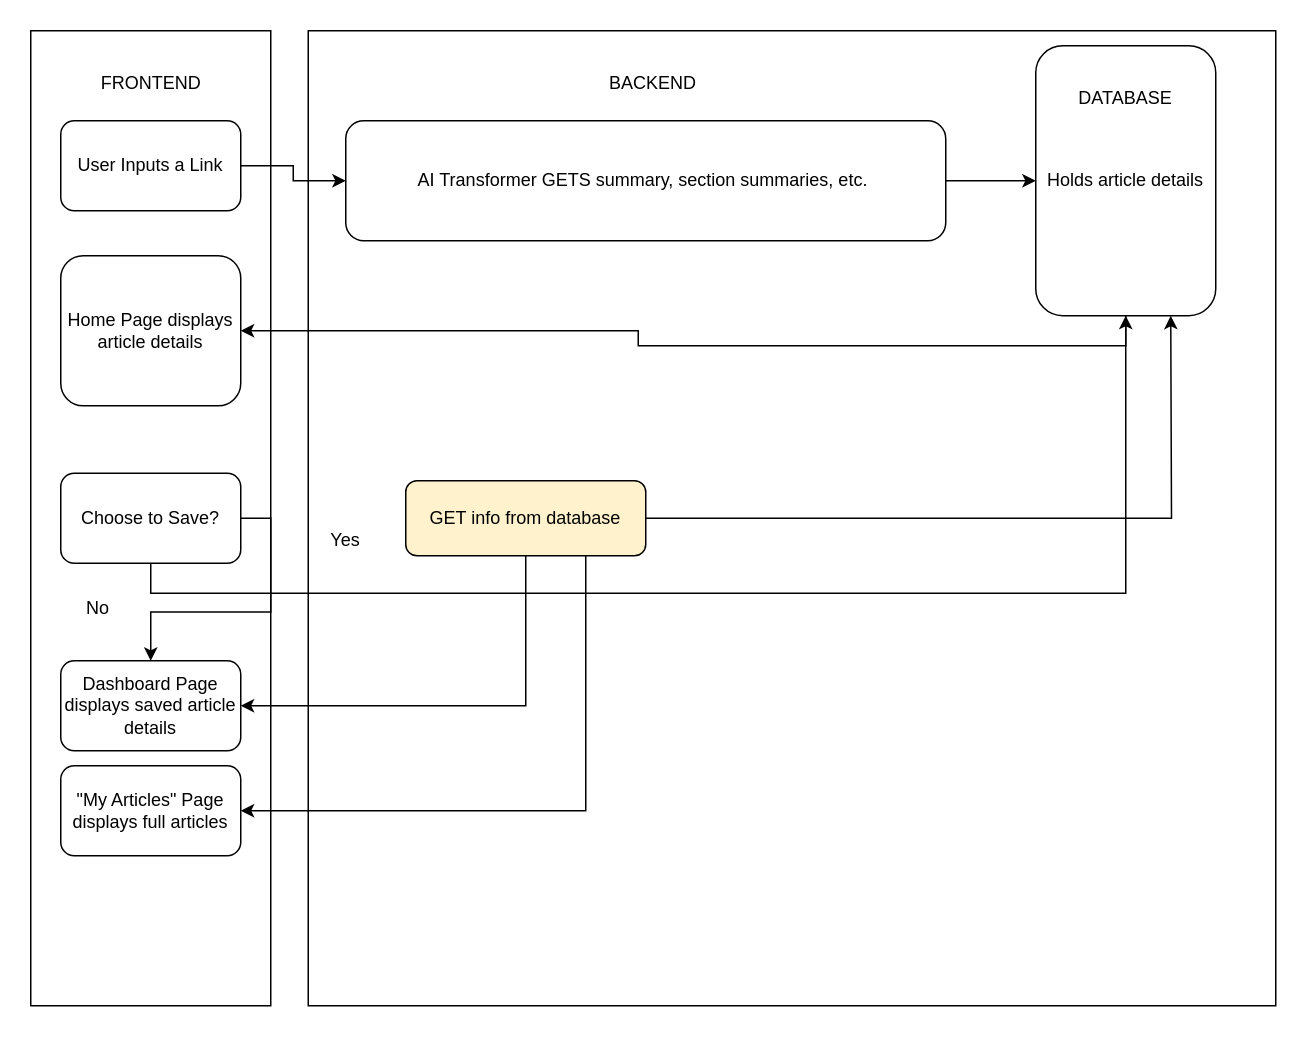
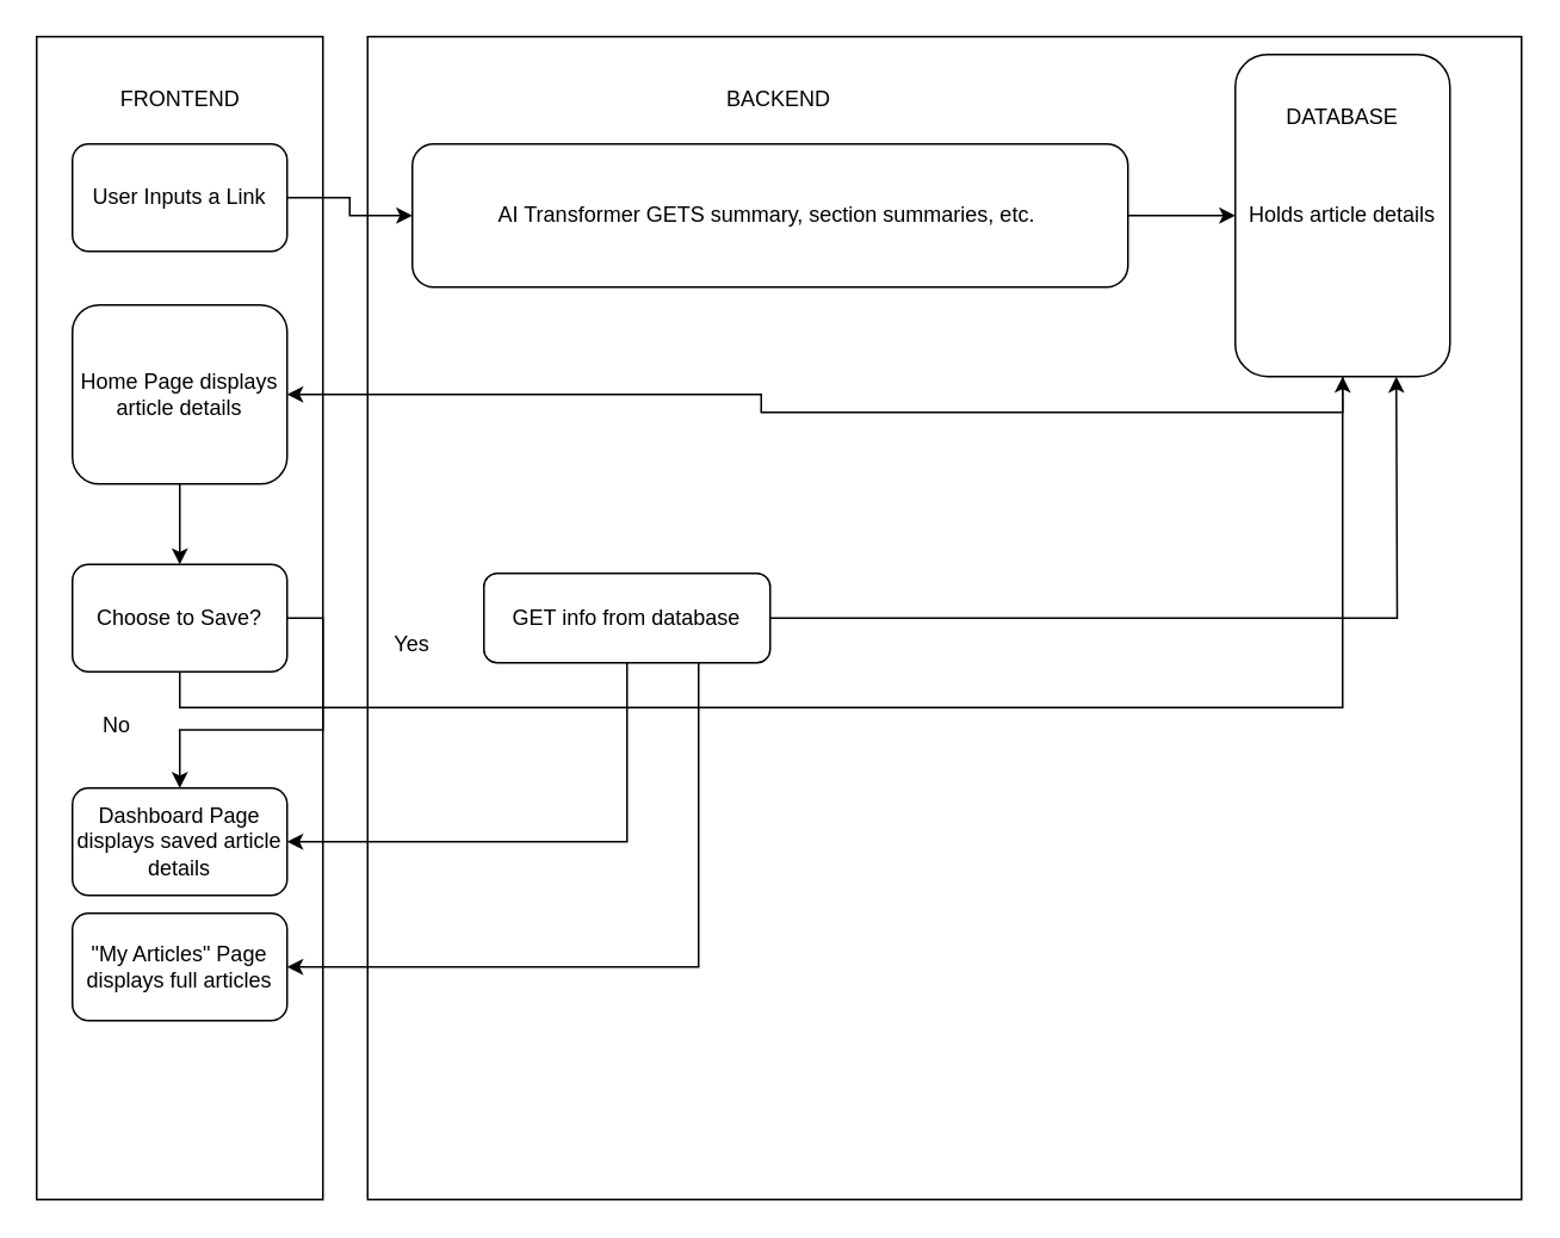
+ <mxCell id="13" style="edgeStyle=orthogonalEdgeStyle;rounded=0;orthogonalLoop=1;jettySize=auto;html=1;exitX=0.5;exitY=1;exitDx=0;exitDy=0;entryX=0.5;entryY=0;entryDx=0;entryDy=0;" edge="1" parent="1" source="14" target="17"><mxGeometry relative="1" as="geometry" /></mxCell>
- <mxCell id="21" value="GET info from database" style="rounded=1;whiteSpace=wrap;html=1;fillColor=#fff2cc;" vertex="1" parent="1"><mxGeometry x="270" y="320" width="160" height="50" as="geometry" /></mxCell>
+ <mxCell id="21" value="GET info from database" style="rounded=1;whiteSpace=wrap;html=1;" vertex="1" parent="1"><mxGeometry x="270" y="320" width="160" height="50" as="geometry" /></mxCell>
